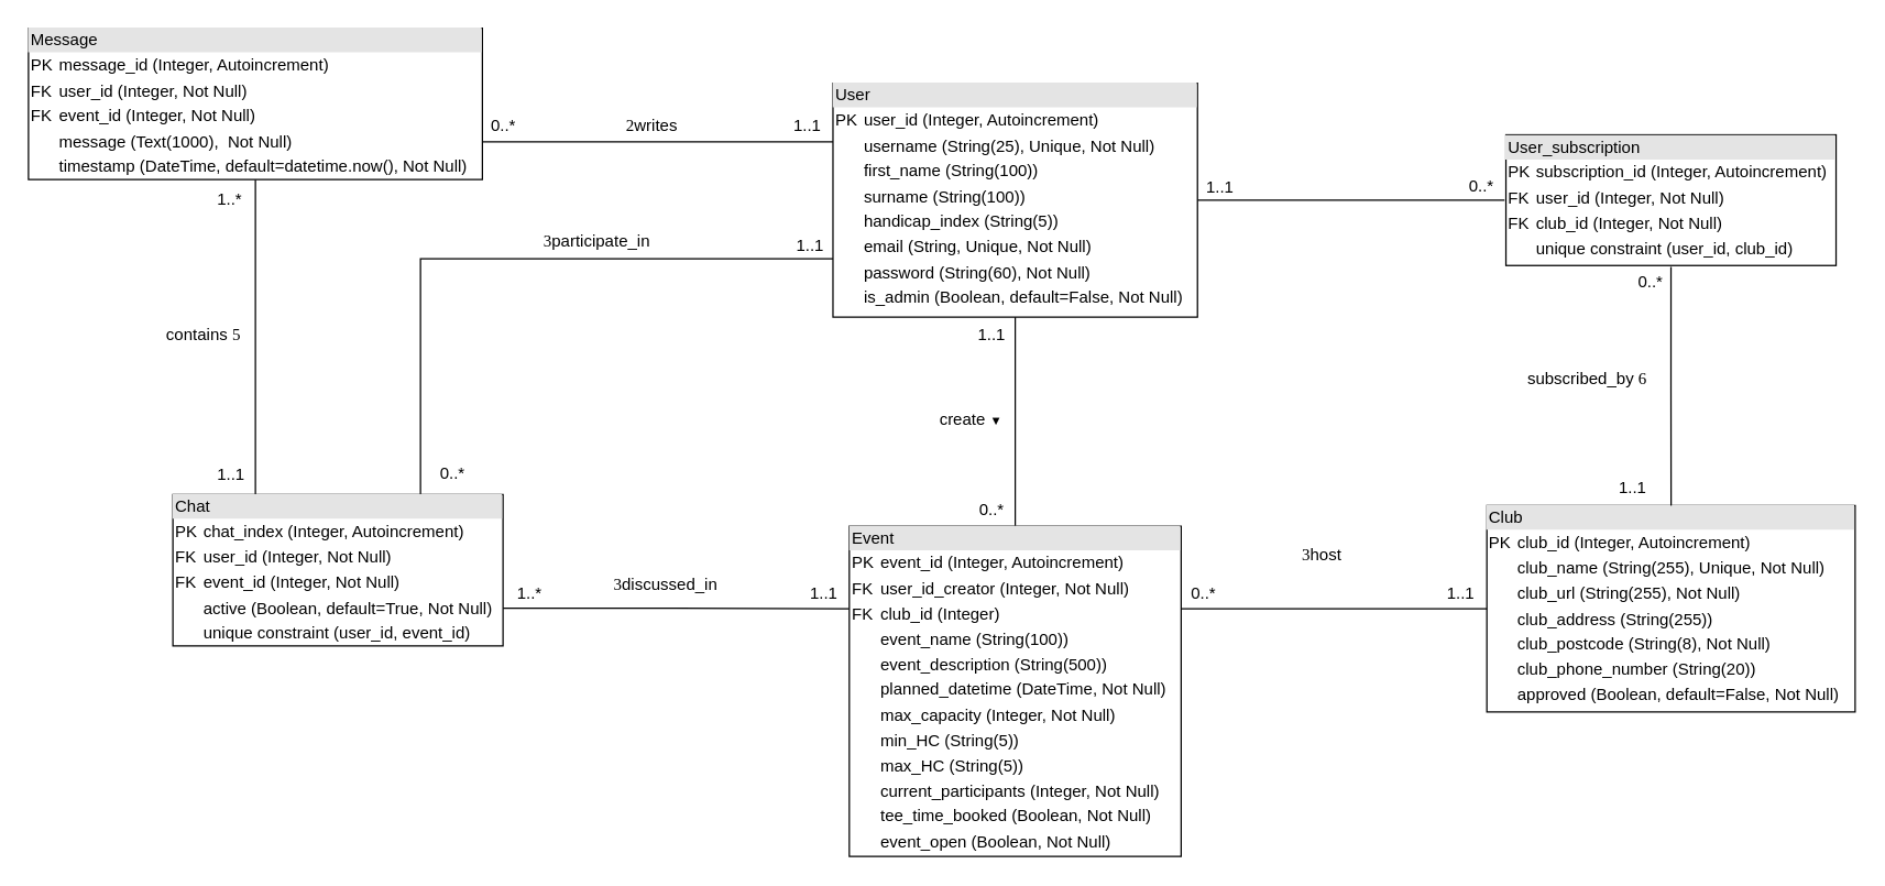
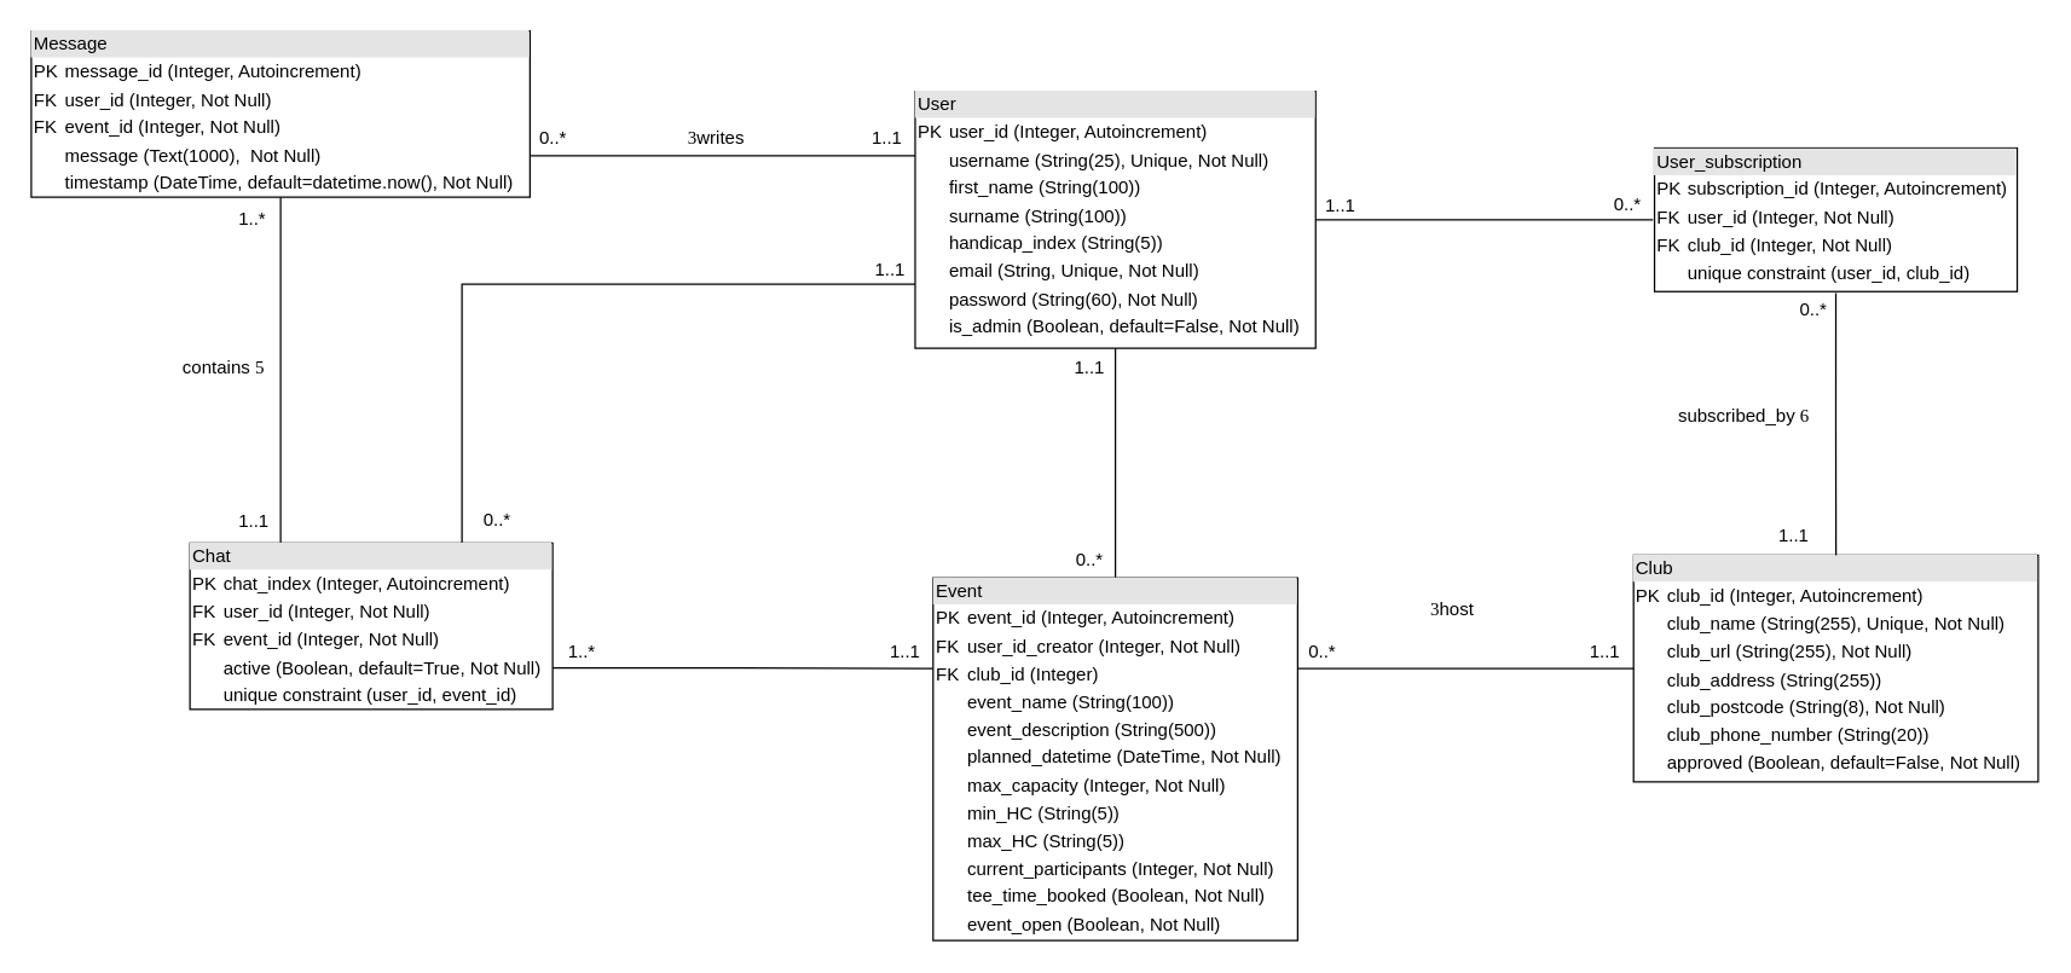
- <mxCell id="35" value="&lt;font face=&quot;webdings&quot;&gt;2&lt;/font&gt;writes" style="text;html=1;align=center;verticalAlign=middle;resizable=0;points=[];autosize=1;strokeColor=none;" vertex="1" parent="1"><mxGeometry x="438" y="75.5" width="70" height="30" as="geometry" /></mxCell>
+ <mxCell id="35" value="&lt;font face=&quot;webdings&quot;&gt;3&lt;/font&gt;writes" style="text;html=1;align=center;verticalAlign=middle;resizable=0;points=[];autosize=1;strokeColor=none;" vertex="1" parent="1"><mxGeometry x="438" y="75.5" width="70" height="30" as="geometry" /></mxCell>
- <mxCell id="17" value="&lt;font face=&quot;webdings&quot;&gt;3&lt;/font&gt;participate_in" style="text;html=1;align=center;verticalAlign=middle;resizable=0;points=[];autosize=1;strokeColor=none;" parent="1" vertex="1"><mxGeometry x="378" y="159.5" width="110" height="30" as="geometry" /></mxCell>
- <mxCell id="16" value="create&amp;nbsp;&lt;font style=&quot;font-size: 9px;&quot;&gt;▼&lt;/font&gt;" style="text;html=1;align=center;verticalAlign=middle;resizable=0;points=[];autosize=1;strokeColor=none;" parent="1" vertex="1"><mxGeometry x="670" y="290" width="70" height="30" as="geometry" /></mxCell>
- <mxCell id="29" value="&lt;font face=&quot;webdings&quot;&gt;3&lt;/font&gt;discussed_in" style="text;html=1;align=center;verticalAlign=middle;resizable=0;points=[];autosize=1;strokeColor=none;" parent="1" vertex="1"><mxGeometry x="433" y="410" width="100" height="30" as="geometry" /></mxCell>
